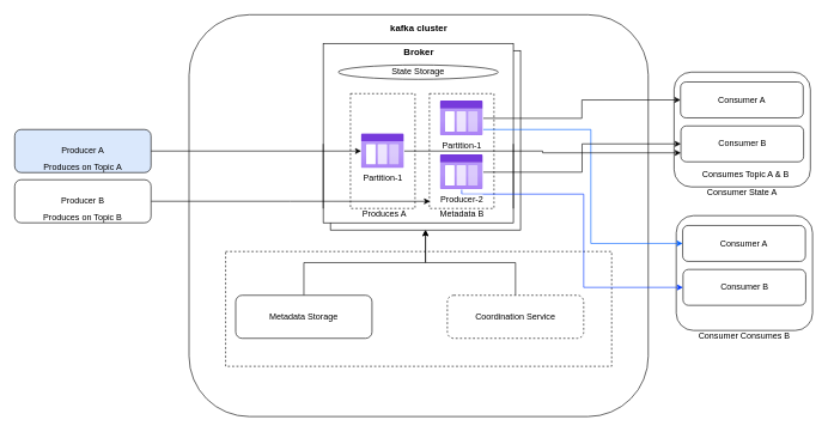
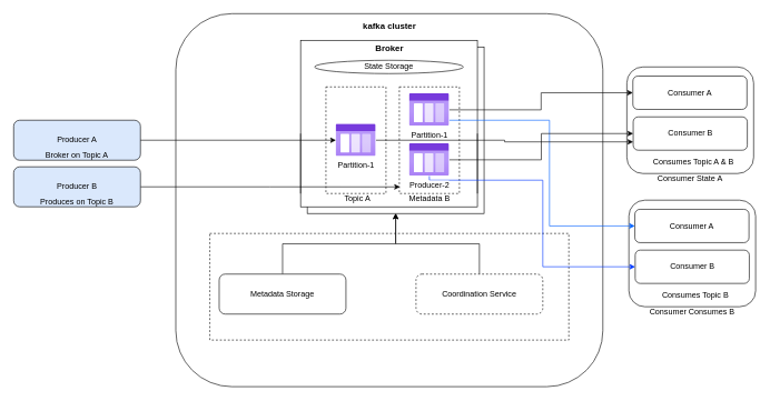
- <mxCell id="41" value="Produces on Topic A" style="text;html=1;strokeColor=none;fillColor=none;align=center;verticalAlign=middle;whiteSpace=wrap;rounded=0;" parent="1" vertex="1"><mxGeometry x="35" y="225" width="160" height="15" as="geometry" /></mxCell>
+ <mxCell id="41" value="Broker on Topic A" style="text;html=1;strokeColor=none;fillColor=none;align=center;verticalAlign=middle;whiteSpace=wrap;rounded=0;" parent="1" vertex="1"><mxGeometry x="35" y="225" width="160" height="15" as="geometry" /></mxCell>
- <mxCell id="35" value="Producer B" style="rounded=1;whiteSpace=wrap;html=1;" parent="1" vertex="1"><mxGeometry x="20" y="250" width="190" height="60" as="geometry" /></mxCell>
+ <mxCell id="35" value="Producer B" style="rounded=1;whiteSpace=wrap;html=1;fillColor=#dae8fc;" parent="1" vertex="1"><mxGeometry x="20" y="250" width="190" height="60" as="geometry" /></mxCell>
- <mxCell id="32" value="Produces A" style="text;html=1;strokeColor=none;fillColor=none;align=center;verticalAlign=middle;whiteSpace=wrap;rounded=0;" parent="1" vertex="1"><mxGeometry x="493" y="290" width="85" height="15" as="geometry" /></mxCell>
+ <mxCell id="32" value="Topic A" style="text;html=1;strokeColor=none;fillColor=none;align=center;verticalAlign=middle;whiteSpace=wrap;rounded=0;" parent="1" vertex="1"><mxGeometry x="493" y="290" width="85" height="15" as="geometry" /></mxCell>
+ <mxCell id="23" value="Consumes Topic B" style="text;html=1;strokeColor=none;fillColor=none;align=center;verticalAlign=middle;whiteSpace=wrap;rounded=0;" parent="1" vertex="1"><mxGeometry x="962" y="435" width="160" height="15" as="geometry" /></mxCell>
